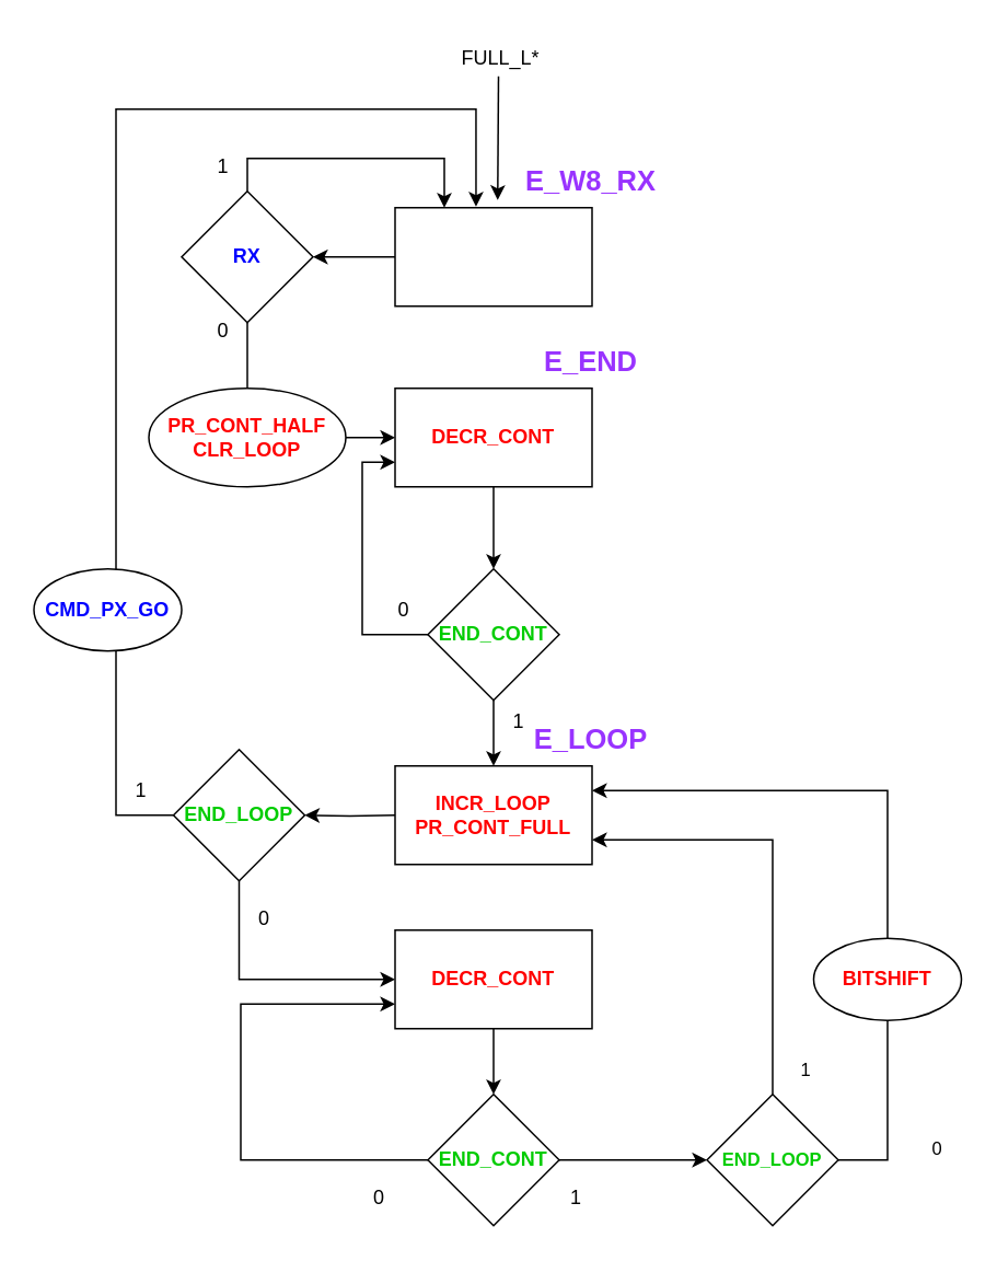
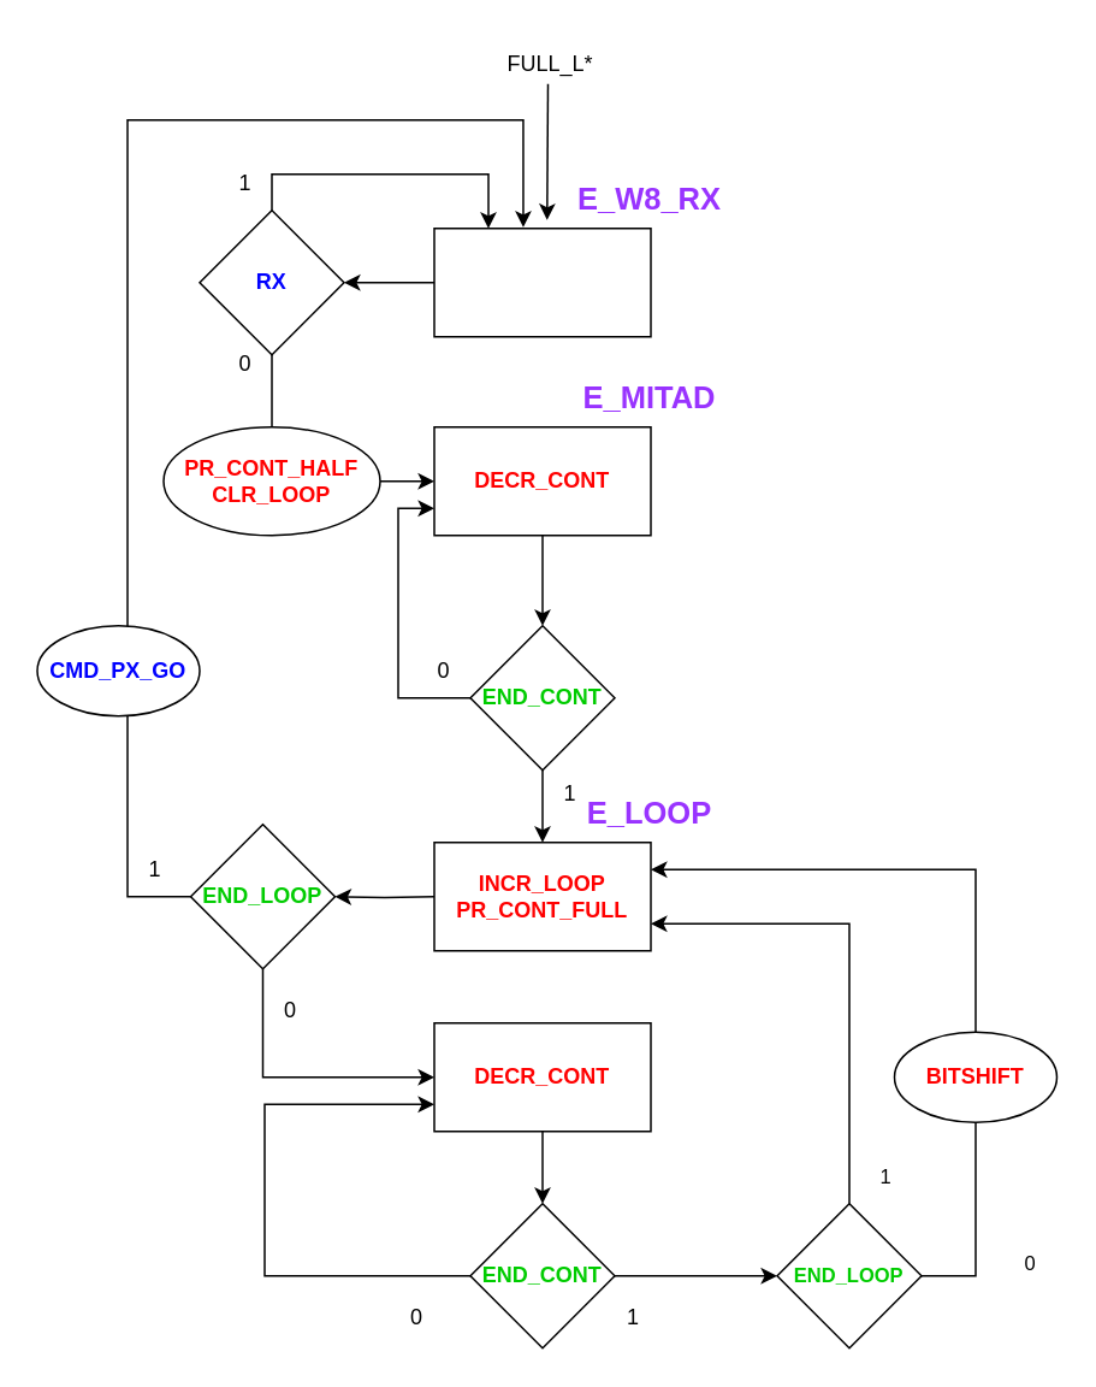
- <mxCell id="13" value="E_END" style="text;html=1;align=center;verticalAlign=middle;resizable=0;points=[];autosize=1;strokeColor=none;fillColor=none;fontColor=#9933FF;fontStyle=1;fontSize=17;" parent="1" vertex="1"><mxGeometry x="309" y="206" width="100" height="30" as="geometry" /></mxCell>
+ <mxCell id="13" value="E_MITAD" style="text;html=1;align=center;verticalAlign=middle;resizable=0;points=[];autosize=1;strokeColor=none;fillColor=none;fontColor=#9933FF;fontStyle=1;fontSize=17;" parent="1" vertex="1"><mxGeometry x="309" y="206" width="100" height="30" as="geometry" /></mxCell>
